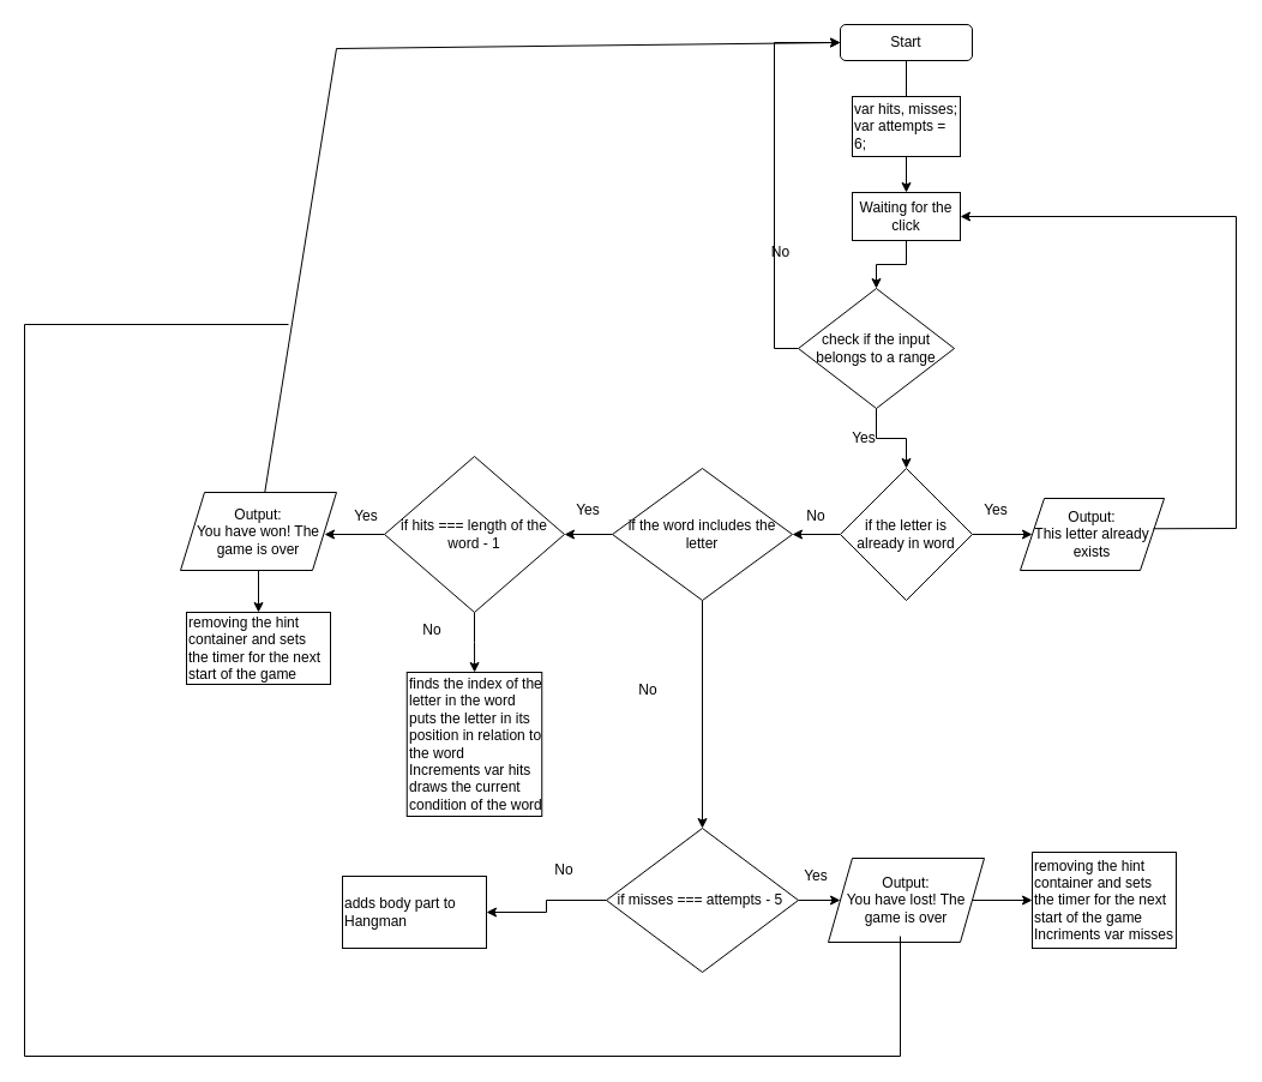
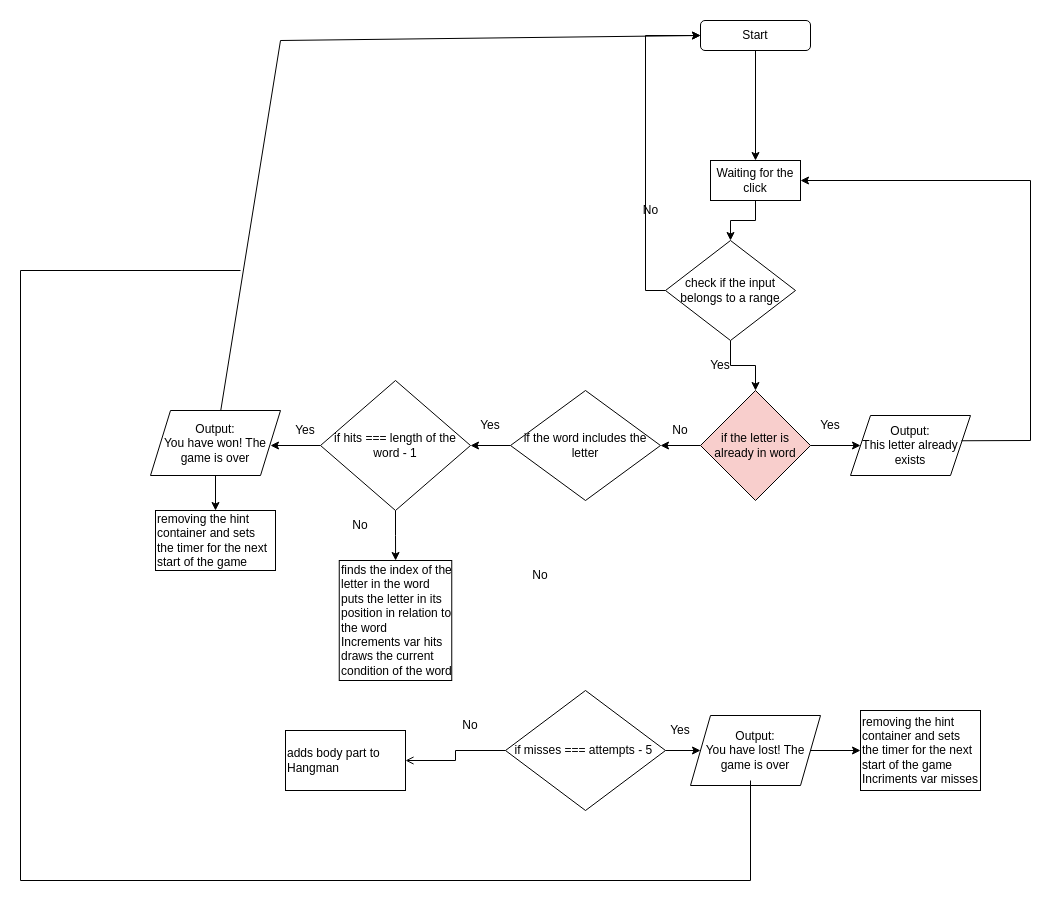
- <mxCell id="23" value="&lt;font style=&quot;&quot;&gt;&lt;font style=&quot;font-size: 12px;&quot;&gt;var hits, misses;&lt;br&gt;var attempts = 6;&lt;/font&gt;&lt;br&gt;&lt;/font&gt;" style="rounded=0;whiteSpace=wrap;html=1;align=left;" vertex="1" parent="1"><mxGeometry x="710" y="80" width="90" height="50" as="geometry" /></mxCell>
- <mxCell id="12" value="if the letter is already in word" style="rhombus;whiteSpace=wrap;html=1;" vertex="1" parent="1"><mxGeometry x="700" y="390" width="110" height="110" as="geometry" /></mxCell>
+ <mxCell id="12" value="if the letter is already in word" style="rhombus;whiteSpace=wrap;html=1;fillColor=#f8cecc;" vertex="1" parent="1"><mxGeometry x="700" y="390" width="110" height="110" as="geometry" /></mxCell>
- <mxCell id="20" value="" style="edgeStyle=orthogonalEdgeStyle;rounded=0;orthogonalLoop=1;jettySize=auto;html=1;" edge="1" parent="1" source="21" target="38"><mxGeometry relative="1" as="geometry" /></mxCell>
- <mxCell id="37" value="" style="edgeStyle=orthogonalEdgeStyle;rounded=0;orthogonalLoop=1;jettySize=auto;html=1;" edge="1" parent="1" source="38" target="48"><mxGeometry relative="1" as="geometry" /></mxCell>
+ <mxCell id="37" value="" style="edgeStyle=orthogonalEdgeStyle;rounded=0;orthogonalLoop=1;jettySize=auto;html=1;endArrow=open;" edge="1" parent="1" source="38" target="48"><mxGeometry relative="1" as="geometry" /></mxCell>
